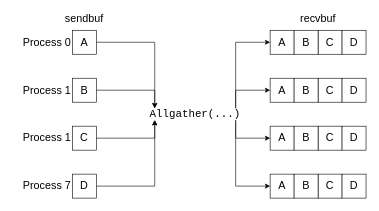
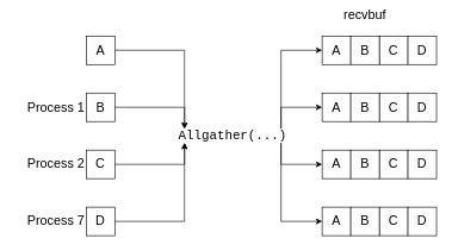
- <mxCell id="19" value="sendbuf" style="text;html=1;strokeColor=none;fillColor=none;align=center;verticalAlign=middle;whiteSpace=wrap;rounded=0;fontFamily=Helvetica;fontSize=18;" vertex="1" parent="1"><mxGeometry x="100" y="20" width="80" height="20" as="geometry" /></mxCell>
- <mxCell id="20" value="recvbuf" style="text;html=1;strokeColor=none;fillColor=none;align=center;verticalAlign=middle;whiteSpace=wrap;rounded=0;fontFamily=Helvetica;fontSize=18;" vertex="1" parent="1"><mxGeometry x="490" y="20" width="80" height="20" as="geometry" /></mxCell>
+ <mxCell id="20" value="recvbuf" style="text;html=1;strokeColor=none;fillColor=none;align=center;verticalAlign=middle;whiteSpace=wrap;rounded=0;fontFamily=Helvetica;fontSize=18;" vertex="1" parent="1"><mxGeometry x="470" y="10" width="80" height="20" as="geometry" /></mxCell>
- <mxCell id="15" value="Process 0" style="text;html=1;strokeColor=none;fillColor=none;align=right;verticalAlign=middle;whiteSpace=wrap;rounded=0;fontFamily=Helvetica;fontSize=18;" vertex="1" parent="1"><mxGeometry x="20" y="60" width="100" height="20" as="geometry" /></mxCell>
- <mxCell id="17" value="Process 1" style="text;html=1;strokeColor=none;fillColor=none;align=right;verticalAlign=middle;whiteSpace=wrap;rounded=0;fontFamily=Helvetica;fontSize=18;" vertex="1" parent="1"><mxGeometry x="20" y="220" width="100" height="20" as="geometry" /></mxCell>
+ <mxCell id="17" value="Process 2" style="text;html=1;strokeColor=none;fillColor=none;align=right;verticalAlign=middle;whiteSpace=wrap;rounded=0;fontFamily=Helvetica;fontSize=18;" vertex="1" parent="1"><mxGeometry x="20" y="220" width="100" height="20" as="geometry" /></mxCell>
